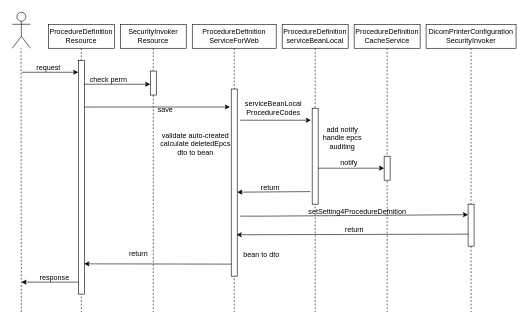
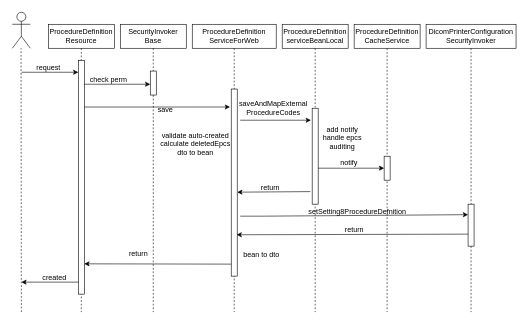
- <mxCell id="5" value="SecurityInvoker&lt;div&gt;Resource&lt;/div&gt;" style="shape=umlLifeline;perimeter=lifelinePerimeter;whiteSpace=wrap;html=1;container=0;dropTarget=0;collapsible=0;recursiveResize=0;outlineConnect=0;portConstraint=eastwest;newEdgeStyle={&quot;edgeStyle&quot;:&quot;elbowEdgeStyle&quot;,&quot;elbow&quot;:&quot;vertical&quot;,&quot;curved&quot;:0,&quot;rounded&quot;:0};" vertex="1" parent="1"><mxGeometry x="200" y="40" width="110" height="480" as="geometry" /></mxCell>
+ <mxCell id="5" value="SecurityInvoker&lt;div&gt;Base&lt;/div&gt;" style="shape=umlLifeline;perimeter=lifelinePerimeter;whiteSpace=wrap;html=1;container=0;dropTarget=0;collapsible=0;recursiveResize=0;outlineConnect=0;portConstraint=eastwest;newEdgeStyle={&quot;edgeStyle&quot;:&quot;elbowEdgeStyle&quot;,&quot;elbow&quot;:&quot;vertical&quot;,&quot;curved&quot;:0,&quot;rounded&quot;:0};" vertex="1" parent="1"><mxGeometry x="200" y="40" width="110" height="480" as="geometry" /></mxCell>
- <mxCell id="24" value="serviceBeanLocal&lt;div&gt;ProcedureCodes&lt;/div&gt;" style="text;html=1;align=center;verticalAlign=middle;resizable=0;points=[];autosize=1;strokeColor=none;fillColor=none;" vertex="1" parent="1"><mxGeometry x="385" y="160" width="140" height="40" as="geometry" /></mxCell>
+ <mxCell id="24" value="saveAndMapExternal&lt;div&gt;ProcedureCodes&lt;/div&gt;" style="text;html=1;align=center;verticalAlign=middle;resizable=0;points=[];autosize=1;strokeColor=none;fillColor=none;" vertex="1" parent="1"><mxGeometry x="385" y="160" width="140" height="40" as="geometry" /></mxCell>
- <mxCell id="32" value="setSetting4ProcedureDefnition" style="text;html=1;align=center;verticalAlign=middle;resizable=0;points=[];autosize=1;strokeColor=none;fillColor=none;" vertex="1" parent="1"><mxGeometry x="500" y="338" width="190" height="30" as="geometry" /></mxCell>
+ <mxCell id="32" value="setSetting8ProcedureDefnition" style="text;html=1;align=center;verticalAlign=middle;resizable=0;points=[];autosize=1;strokeColor=none;fillColor=none;" vertex="1" parent="1"><mxGeometry x="500" y="338" width="190" height="30" as="geometry" /></mxCell>
- <mxCell id="38" value="response" style="text;html=1;align=center;verticalAlign=middle;resizable=0;points=[];autosize=1;strokeColor=none;fillColor=none;" vertex="1" parent="1"><mxGeometry x="55" y="448" width="70" height="30" as="geometry" /></mxCell>
+ <mxCell id="38" value="created" style="text;html=1;align=center;verticalAlign=middle;resizable=0;points=[];autosize=1;strokeColor=none;fillColor=none;" vertex="1" parent="1"><mxGeometry x="55" y="448" width="70" height="30" as="geometry" /></mxCell>
